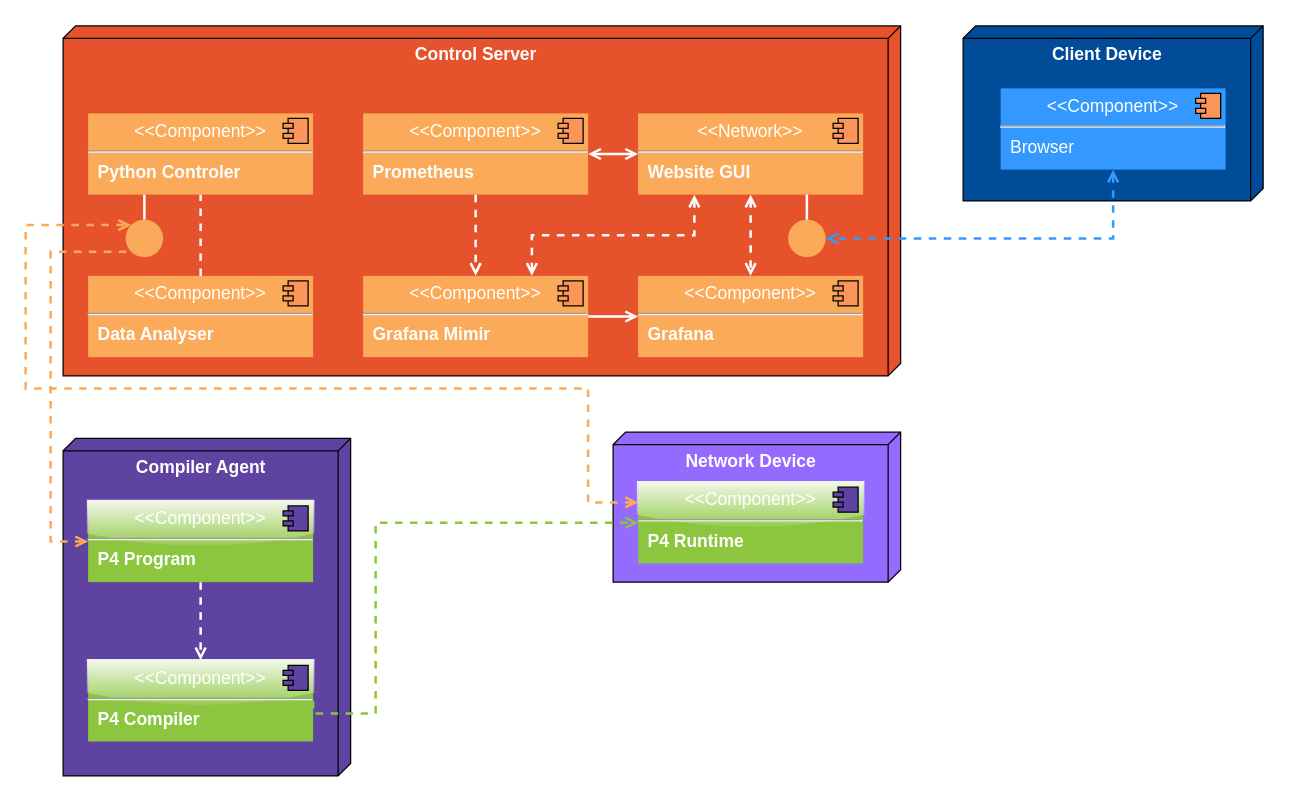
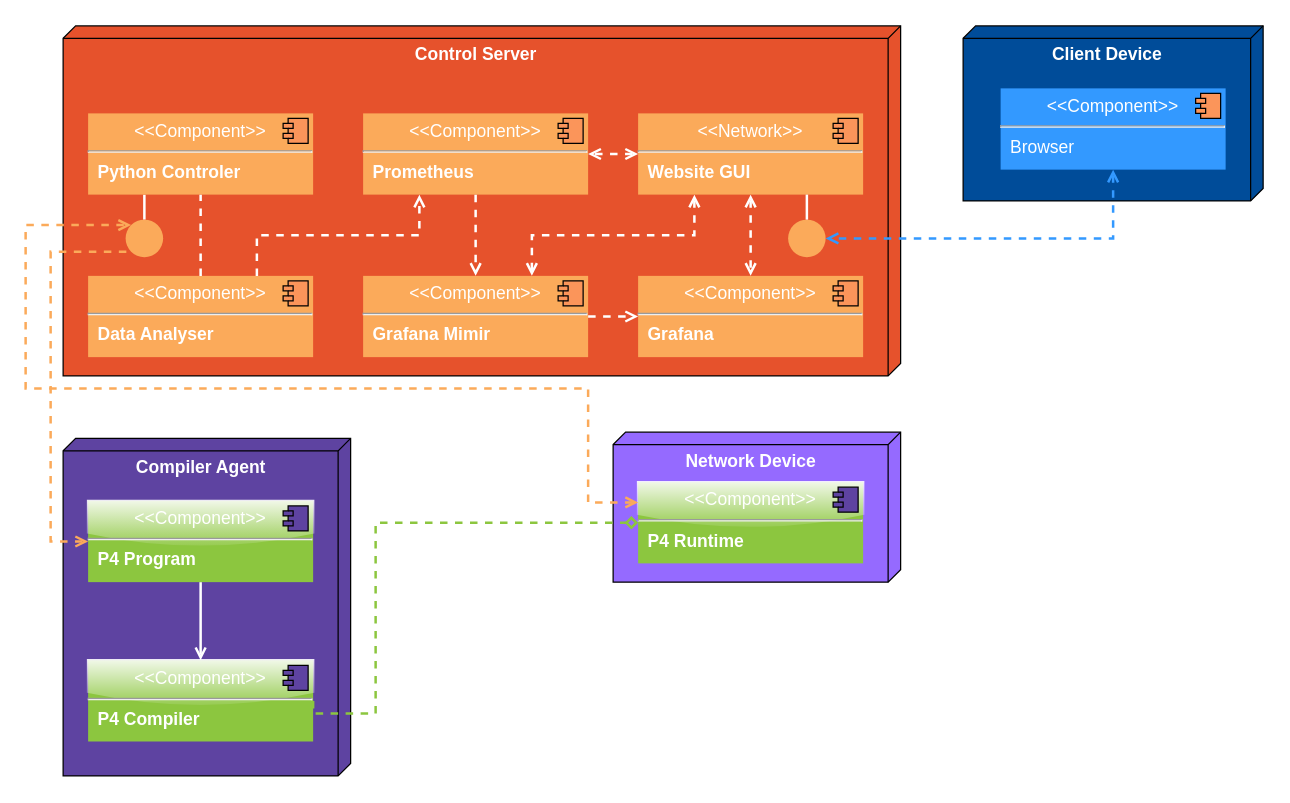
- <mxCell id="30" value="" style="edgeStyle=orthogonalEdgeStyle;rounded=0;orthogonalLoop=1;jettySize=auto;html=1;fontSize=14;fontColor=#FFFFFF;strokeColor=#FFFFFF;strokeWidth=2;endArrow=open;endFill=0;dashed=0;entryX=1;entryY=0.5;entryDx=0;entryDy=0;exitX=0;exitY=0.5;exitDx=0;exitDy=0;startArrow=open;startFill=0;" parent="1" source="21" target="15" edge="1"><mxGeometry relative="1" as="geometry"><mxPoint x="415" y="185" as="sourcePoint" /><mxPoint x="415" y="260" as="targetPoint" /><Array as="points" /></mxGeometry></mxCell>
+ <mxCell id="30" value="" style="edgeStyle=orthogonalEdgeStyle;rounded=0;orthogonalLoop=1;jettySize=auto;html=1;fontSize=14;fontColor=#FFFFFF;strokeColor=#FFFFFF;strokeWidth=2;endArrow=open;endFill=0;dashed=1;entryX=1;entryY=0.5;entryDx=0;entryDy=0;exitX=0;exitY=0.5;exitDx=0;exitDy=0;startArrow=open;startFill=0;" parent="1" source="21" target="15" edge="1"><mxGeometry relative="1" as="geometry"><mxPoint x="415" y="185" as="sourcePoint" /><mxPoint x="415" y="260" as="targetPoint" /><Array as="points" /></mxGeometry></mxCell>
+ <mxCell id="25" value="" style="edgeStyle=orthogonalEdgeStyle;rounded=0;orthogonalLoop=1;jettySize=auto;html=1;fontSize=14;fontColor=#FFFFFF;strokeColor=#FFFFFF;strokeWidth=2;endArrow=open;endFill=0;dashed=1;entryX=0.25;entryY=1;entryDx=0;entryDy=0;exitX=0.75;exitY=0;exitDx=0;exitDy=0;" parent="1" source="13" target="15" edge="1"><mxGeometry relative="1" as="geometry"><mxPoint x="175" y="240" as="sourcePoint" /><mxPoint x="175" y="125" as="targetPoint" /><Array as="points" /></mxGeometry></mxCell>
- <mxCell id="27" value="" style="edgeStyle=orthogonalEdgeStyle;rounded=0;orthogonalLoop=1;jettySize=auto;html=1;fontSize=14;fontColor=#FFFFFF;strokeColor=#FFFFFF;strokeWidth=2;endArrow=open;endFill=0;dashed=0;entryX=0;entryY=0.5;entryDx=0;entryDy=0;exitX=1;exitY=0.5;exitDx=0;exitDy=0;" parent="1" source="17" target="19" edge="1"><mxGeometry relative="1" as="geometry"><mxPoint x="395" y="165" as="sourcePoint" /><mxPoint x="395" y="240" as="targetPoint" /><Array as="points" /></mxGeometry></mxCell>
+ <mxCell id="27" value="" style="edgeStyle=orthogonalEdgeStyle;rounded=0;orthogonalLoop=1;jettySize=auto;html=1;fontSize=14;fontColor=#FFFFFF;strokeColor=#FFFFFF;strokeWidth=2;endArrow=open;endFill=0;dashed=1;entryX=0;entryY=0.5;entryDx=0;entryDy=0;exitX=1;exitY=0.5;exitDx=0;exitDy=0;" parent="1" source="17" target="19" edge="1"><mxGeometry relative="1" as="geometry"><mxPoint x="395" y="165" as="sourcePoint" /><mxPoint x="395" y="240" as="targetPoint" /><Array as="points" /></mxGeometry></mxCell>
- <mxCell id="41" value="" style="edgeStyle=orthogonalEdgeStyle;rounded=0;orthogonalLoop=1;jettySize=auto;html=1;dashed=1;strokeColor=#8CC63F;strokeWidth=2;fontSize=14;fontColor=#FFFFFF;endArrow=open;endFill=0;entryX=0;entryY=0.5;entryDx=0;entryDy=0;exitX=1;exitY=0.5;exitDx=0;exitDy=0;" parent="1" source="3" target="38" edge="1"><mxGeometry relative="1" as="geometry"><mxPoint x="510" y="432.5" as="targetPoint" /><Array as="points"><mxPoint x="250" y="570" /><mxPoint x="300" y="570" /><mxPoint x="300" y="418" /></Array></mxGeometry></mxCell>
+ <mxCell id="41" value="" style="edgeStyle=orthogonalEdgeStyle;rounded=0;orthogonalLoop=1;jettySize=auto;html=1;dashed=1;strokeColor=#8CC63F;strokeWidth=2;fontSize=14;fontColor=#FFFFFF;endArrow=diamond;endFill=0;entryX=0;entryY=0.5;entryDx=0;entryDy=0;exitX=1;exitY=0.5;exitDx=0;exitDy=0;" parent="1" source="3" target="38" edge="1"><mxGeometry relative="1" as="geometry"><mxPoint x="510" y="432.5" as="targetPoint" /><Array as="points"><mxPoint x="250" y="570" /><mxPoint x="300" y="570" /><mxPoint x="300" y="418" /></Array></mxGeometry></mxCell>
- <mxCell id="5" value="" style="edgeStyle=orthogonalEdgeStyle;rounded=0;orthogonalLoop=1;jettySize=auto;html=1;fontSize=14;fontColor=#FFFFFF;strokeColor=#FFFFFF;strokeWidth=2;endArrow=open;endFill=0;dashed=1;" parent="1" source="6" target="3" edge="1"><mxGeometry relative="1" as="geometry" /></mxCell>
+ <mxCell id="5" value="" style="edgeStyle=orthogonalEdgeStyle;rounded=0;orthogonalLoop=1;jettySize=auto;html=1;fontSize=14;fontColor=#FFFFFF;strokeColor=#FFFFFF;strokeWidth=2;endArrow=open;endFill=0;dashed=0;" parent="1" source="6" target="3" edge="1"><mxGeometry relative="1" as="geometry" /></mxCell>
